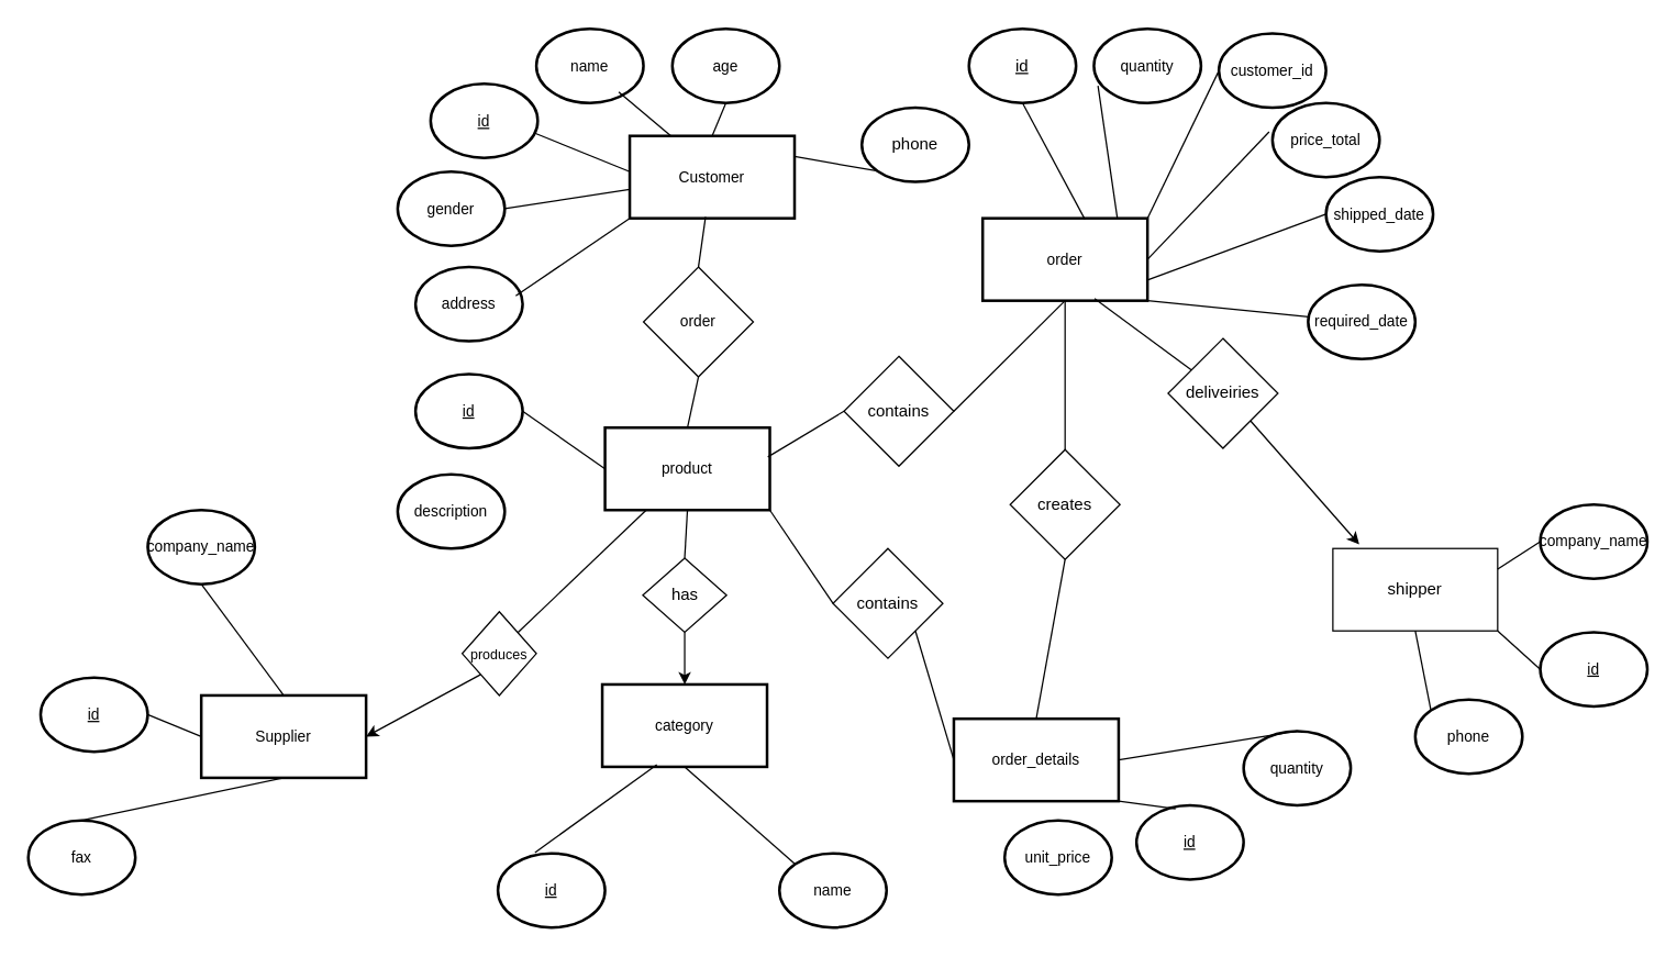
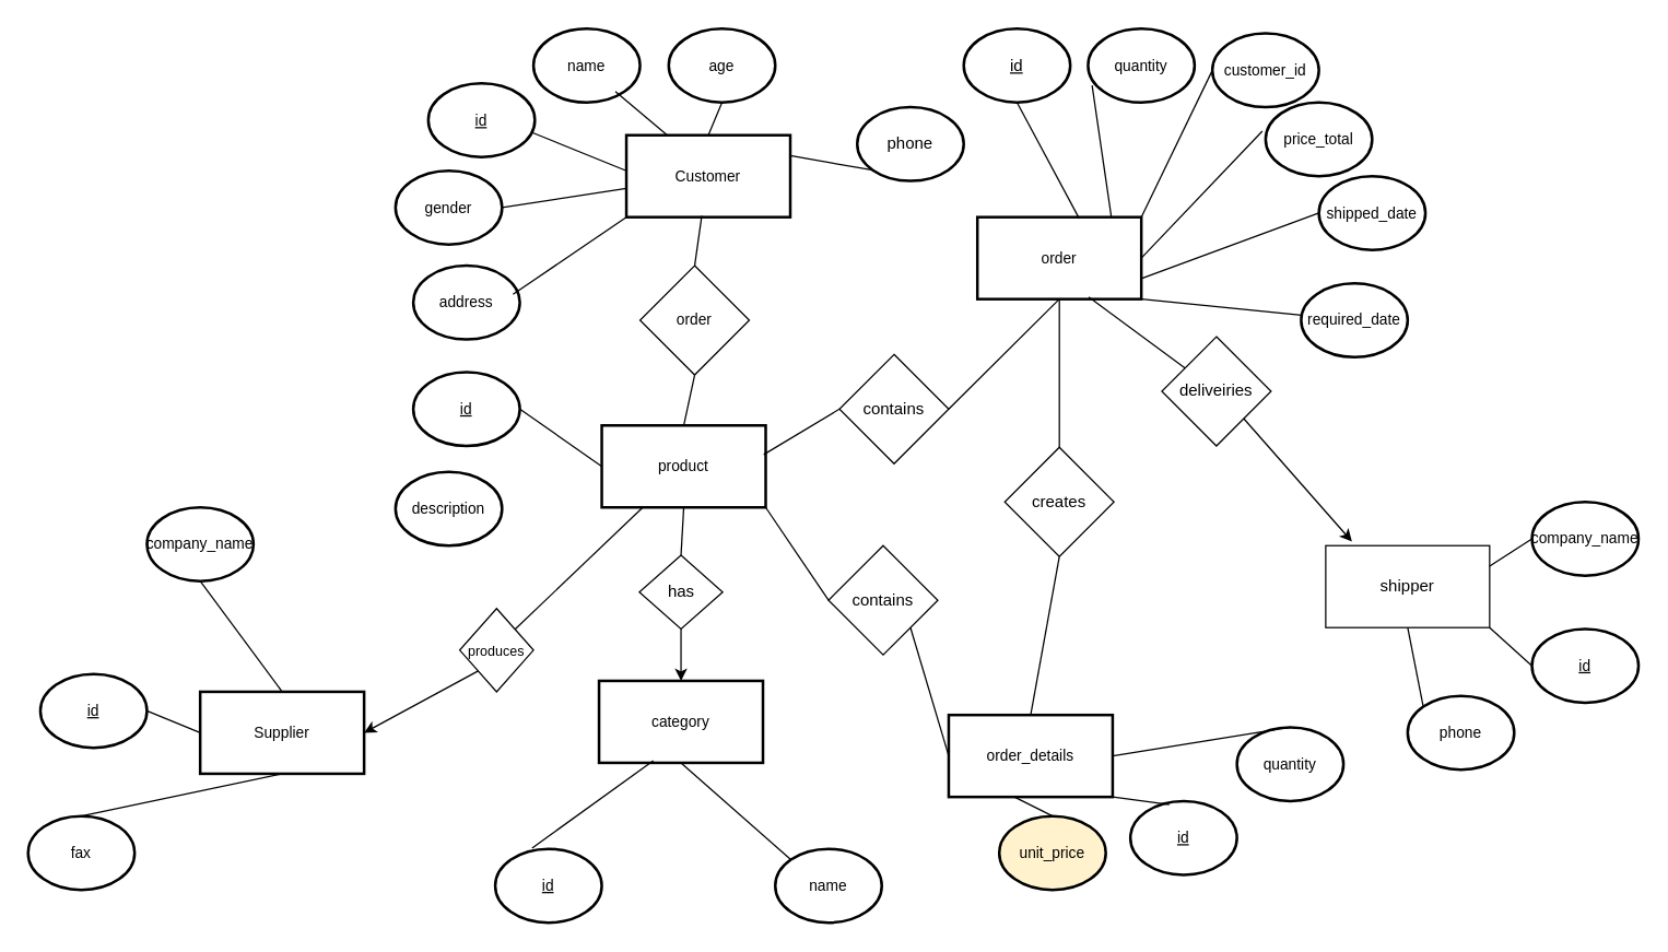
+ <mxCell id="59" value="" style="endArrow=none;html=1;rounded=0;entryX=0.5;entryY=0;entryDx=0;entryDy=0;exitX=0.4;exitY=1;exitDx=0;exitDy=0;exitPerimeter=0;" edge="1" parent="1" source="50" target="57"><mxGeometry width="50" height="50" relative="1" as="geometry"><mxPoint x="848" y="481" as="sourcePoint" /><mxPoint x="926" y="519" as="targetPoint" /></mxGeometry></mxCell>
- <mxCell id="57" value="unit_price" style="ellipse;whiteSpace=wrap;html=1;strokeWidth=2;perimeterSpacing=0;fontSize=11;" vertex="1" parent="1"><mxGeometry x="731" y="597" width="78" height="54" as="geometry" /></mxCell>
+ <mxCell id="57" value="unit_price" style="ellipse;whiteSpace=wrap;html=1;strokeWidth=2;perimeterSpacing=0;fontSize=11;fillColor=#fff2cc;" vertex="1" parent="1"><mxGeometry x="731" y="597" width="78" height="54" as="geometry" /></mxCell>
